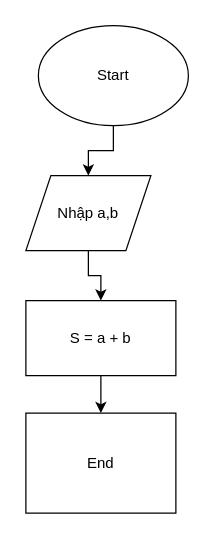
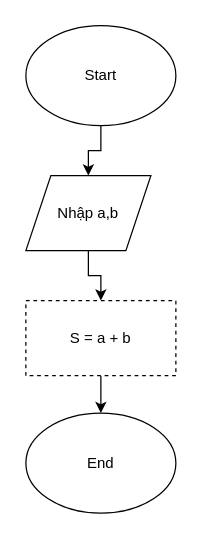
- <mxCell id="3" value="Start" style="ellipse;whiteSpace=wrap;html=1;" vertex="1" parent="1"><mxGeometry x="30" y="20" width="120" height="80" as="geometry" /></mxCell>
+ <mxCell id="3" value="Start" style="ellipse;whiteSpace=wrap;html=1;" vertex="1" parent="1"><mxGeometry x="20" y="20" width="120" height="80" as="geometry" /></mxCell>
- <mxCell id="7" value="S = a + b" style="rounded=0;whiteSpace=wrap;html=1;" vertex="1" parent="1"><mxGeometry x="20" y="240" width="120" height="60" as="geometry" /></mxCell>
+ <mxCell id="7" value="S = a + b" style="rounded=0;whiteSpace=wrap;html=1;dashed=1;" vertex="1" parent="1"><mxGeometry x="20" y="240" width="120" height="60" as="geometry" /></mxCell>
- <mxCell id="8" value="End" style="whiteSpace=wrap;html=1;rounded=0;" vertex="1" parent="1"><mxGeometry x="20" y="330" width="120" height="80" as="geometry" /></mxCell>
+ <mxCell id="8" value="End" style="ellipse;whiteSpace=wrap;html=1;" vertex="1" parent="1"><mxGeometry x="20" y="330" width="120" height="80" as="geometry" /></mxCell>
